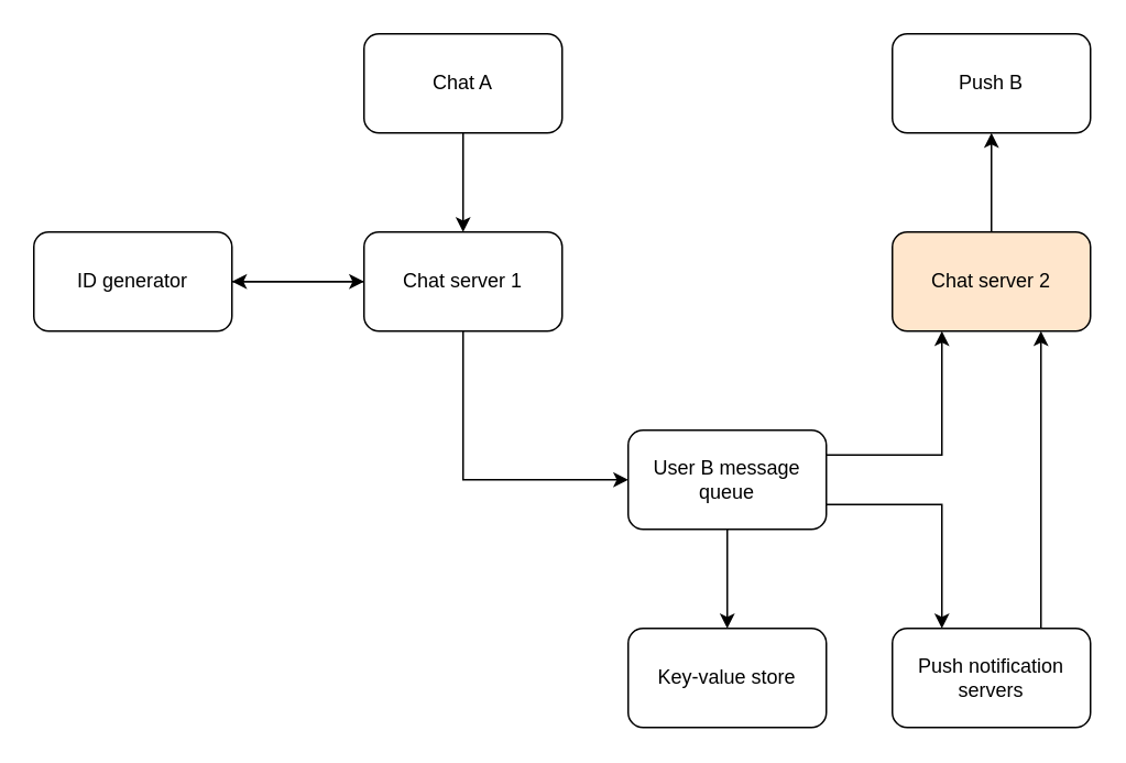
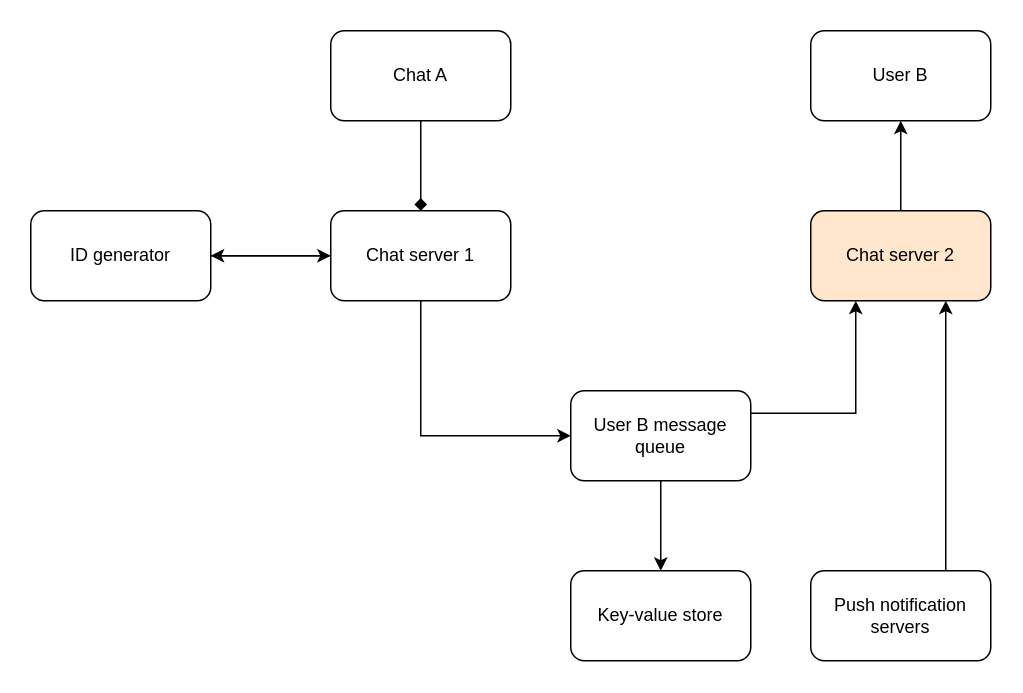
- <mxCell id="9" value="Push B" style="rounded=1;whiteSpace=wrap;html=1;" vertex="1" parent="1"><mxGeometry x="540" y="20" width="120" height="60" as="geometry" /></mxCell>
+ <mxCell id="9" value="User B" style="rounded=1;whiteSpace=wrap;html=1;" vertex="1" parent="1"><mxGeometry x="540" y="20" width="120" height="60" as="geometry" /></mxCell>
- <mxCell id="2" style="edgeStyle=orthogonalEdgeStyle;rounded=0;orthogonalLoop=1;jettySize=auto;html=1;exitX=0.5;exitY=1;exitDx=0;exitDy=0;entryX=0.5;entryY=0;entryDx=0;entryDy=0;" edge="1" parent="1" source="3" target="8"><mxGeometry relative="1" as="geometry" /></mxCell>
+ <mxCell id="2" style="edgeStyle=orthogonalEdgeStyle;rounded=0;orthogonalLoop=1;jettySize=auto;html=1;exitX=0.5;exitY=1;exitDx=0;exitDy=0;entryX=0.5;entryY=0;entryDx=0;entryDy=0;endArrow=diamond;" edge="1" parent="1" source="3" target="8"><mxGeometry relative="1" as="geometry" /></mxCell>
- <mxCell id="14" style="edgeStyle=orthogonalEdgeStyle;rounded=0;orthogonalLoop=1;jettySize=auto;html=1;exitX=1;exitY=0.75;exitDx=0;exitDy=0;entryX=0.25;entryY=0;entryDx=0;entryDy=0;" edge="1" parent="1" source="15" target="18"><mxGeometry relative="1" as="geometry" /></mxCell>
